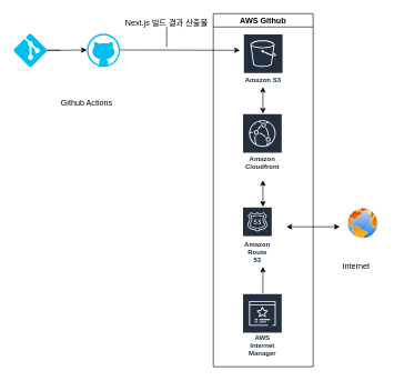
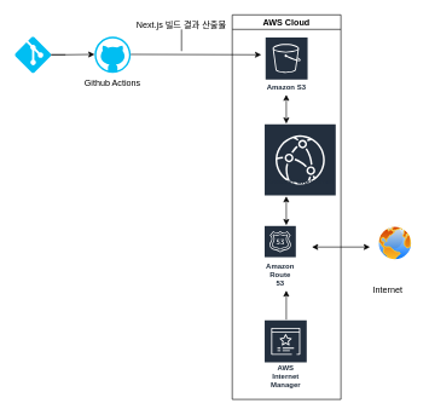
- <mxCell id="9" value="AWS Github" style="swimlane;startSize=20;horizontal=1;containerType=tree;" vertex="1" parent="1"><mxGeometry x="320" y="20" width="150" height="530" as="geometry" /></mxCell>
+ <mxCell id="9" value="AWS Cloud" style="swimlane;startSize=20;horizontal=1;containerType=tree;" vertex="1" parent="1"><mxGeometry x="320" y="20" width="150" height="530" as="geometry" /></mxCell>
- <mxCell id="6" value="Github Actions" style="text;html=1;align=center;verticalAlign=middle;whiteSpace=wrap;rounded=0;" vertex="1" parent="1"><mxGeometry x="80" y="145" width="100" height="20" as="geometry" /></mxCell>
+ <mxCell id="6" value="Github Actions" style="text;html=1;align=center;verticalAlign=middle;whiteSpace=wrap;rounded=0;" vertex="1" parent="1"><mxGeometry x="105" y="105" width="100" height="20" as="geometry" /></mxCell>
- <mxCell id="11" value="Amazon Cloudfront" style="sketch=0;outlineConnect=0;fontColor=#232F3E;gradientColor=none;strokeColor=#ffffff;fillColor=#232F3E;dashed=0;verticalLabelPosition=middle;verticalAlign=bottom;align=center;html=1;whiteSpace=wrap;fontSize=10;fontStyle=1;spacing=3;shape=mxgraph.aws4.productIcon;prIcon=mxgraph.aws4.cloudfront;" vertex="1" parent="9"><mxGeometry x="43.75" y="150" width="60" height="90" as="geometry" /></mxCell>
+ <mxCell id="11" value="Amazon Cloudfront" style="sketch=0;outlineConnect=0;fontColor=#232F3E;gradientColor=none;strokeColor=#ffffff;fillColor=#232F3E;dashed=0;verticalLabelPosition=middle;verticalAlign=bottom;align=center;html=1;whiteSpace=wrap;fontSize=10;fontStyle=1;spacing=3;shape=mxgraph.aws4.productIcon;prIcon=mxgraph.aws4.cloudfront;" vertex="1" parent="9"><mxGeometry x="43.75" y="150" width="100" height="90" as="geometry" /></mxCell>
